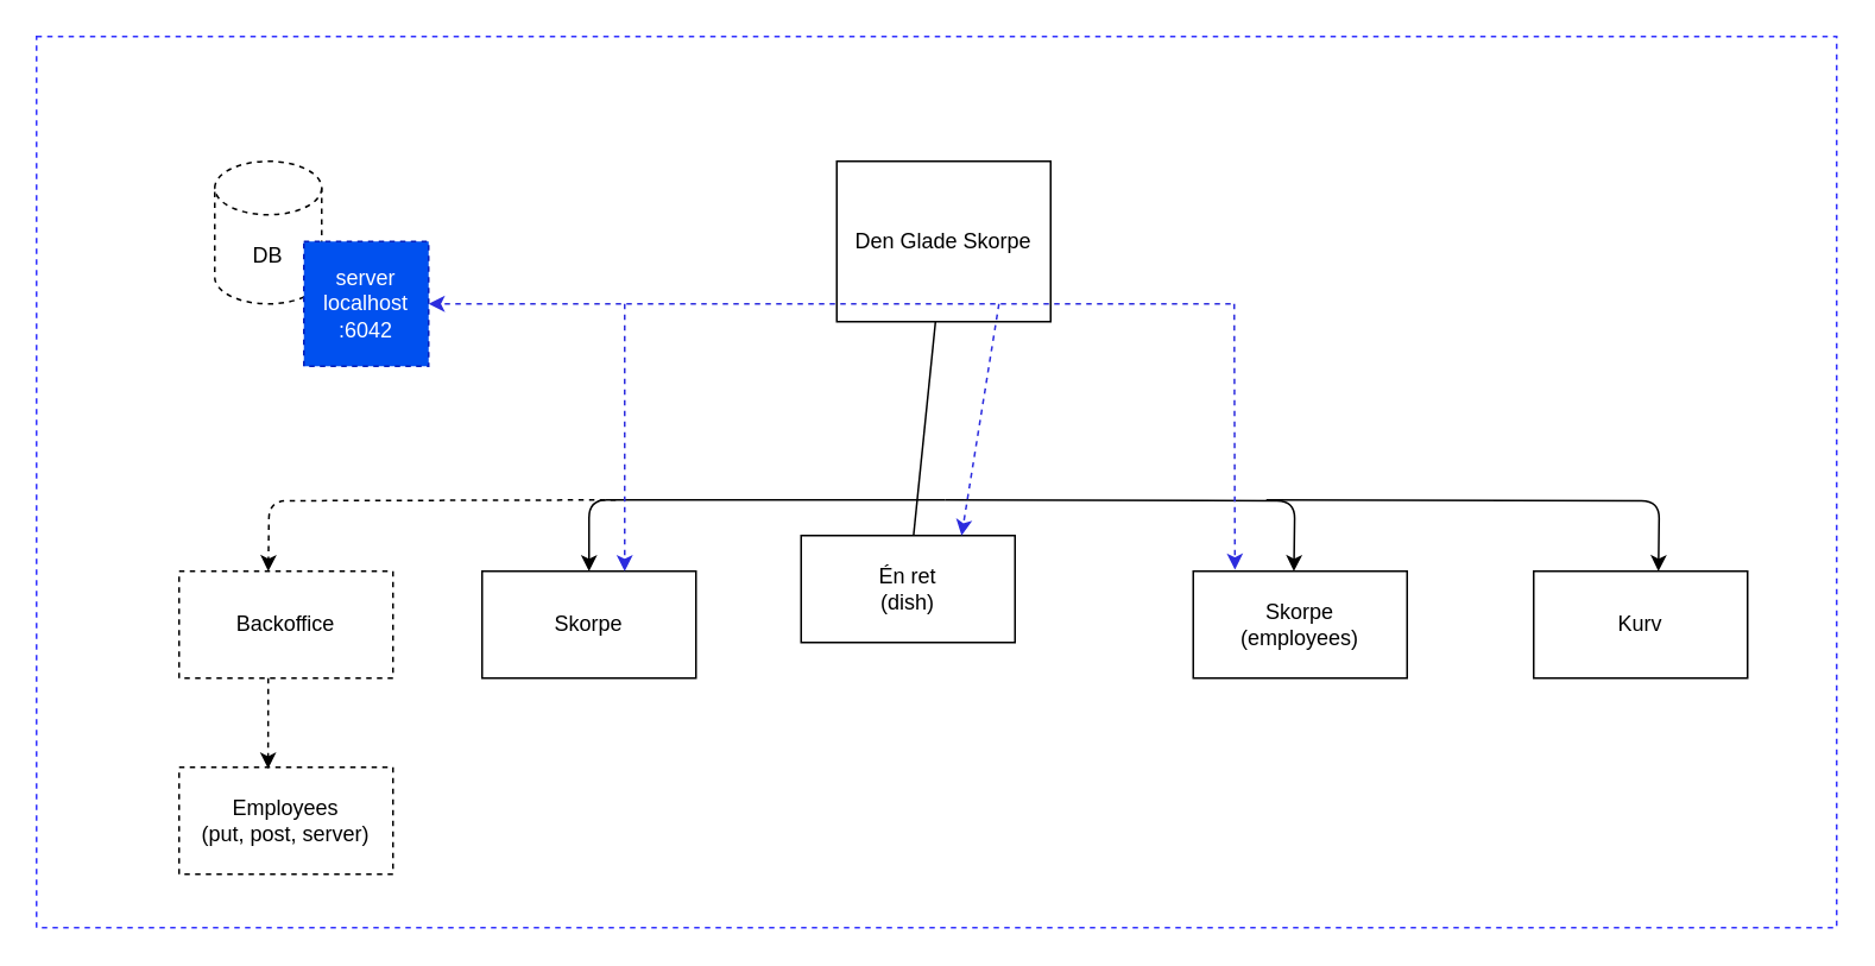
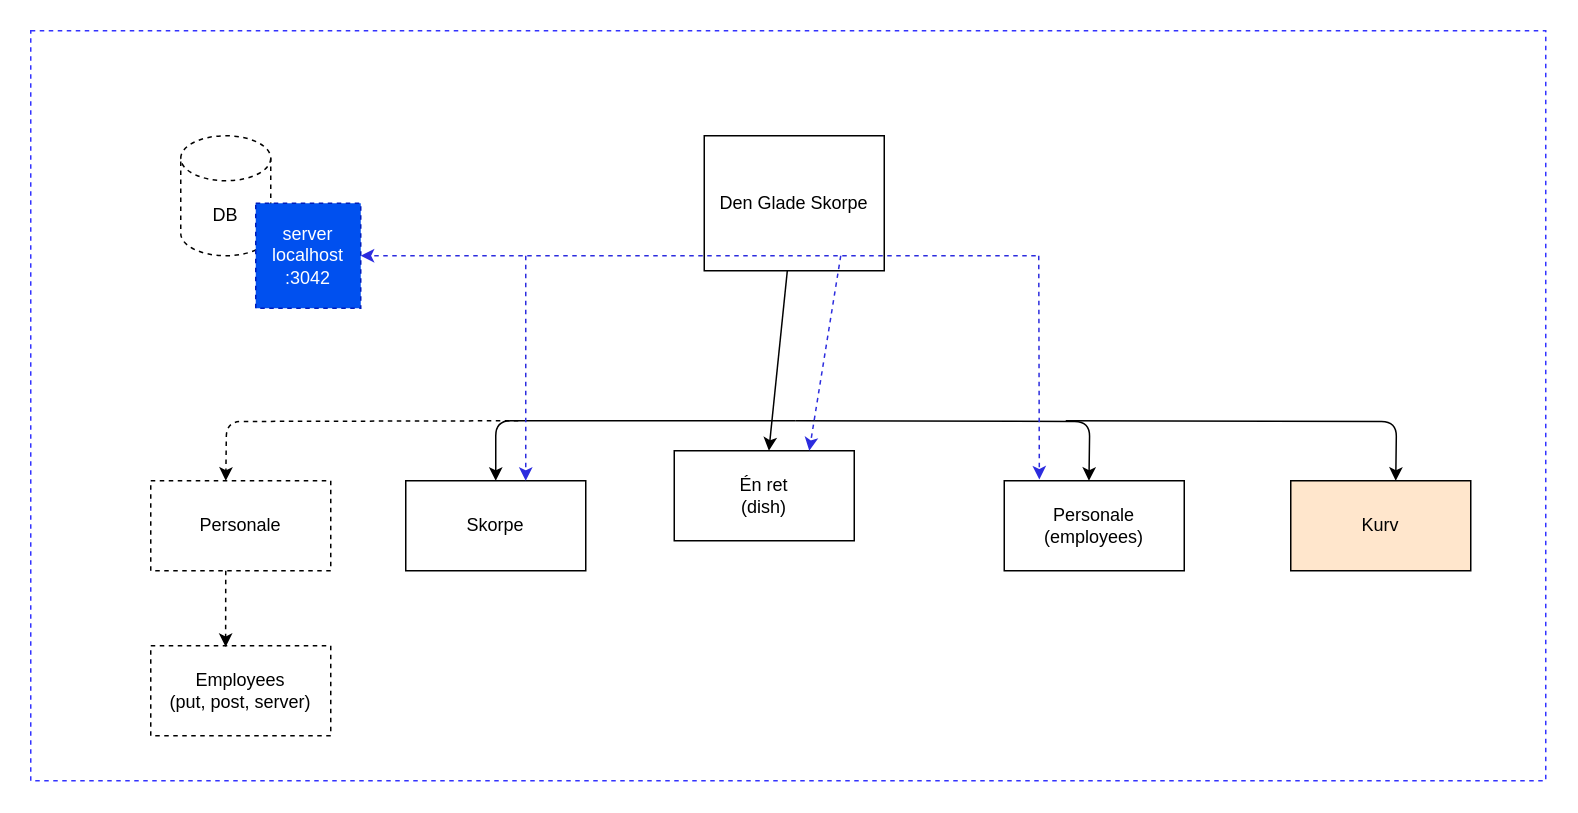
- <mxCell id="6" value="server&lt;br&gt;localhost&lt;br&gt;:6042" style="whiteSpace=wrap;html=1;aspect=fixed;dashed=1;fillColor=#0050ef;fontColor=#ffffff;strokeColor=#001DBC;" parent="1" vertex="1"><mxGeometry x="170" y="135" width="70" height="70" as="geometry" /></mxCell>
+ <mxCell id="6" value="server&lt;br&gt;localhost&lt;br&gt;:3042" style="whiteSpace=wrap;html=1;aspect=fixed;dashed=1;fillColor=#0050ef;fontColor=#ffffff;strokeColor=#001DBC;" parent="1" vertex="1"><mxGeometry x="170" y="135" width="70" height="70" as="geometry" /></mxCell>
- <mxCell id="4" value="" style="edgeStyle=none;html=1;endArrow=none;" parent="1" source="5" target="7" edge="1"><mxGeometry relative="1" as="geometry" /></mxCell>
+ <mxCell id="4" value="" style="edgeStyle=none;html=1;" parent="1" source="5" target="7" edge="1"><mxGeometry relative="1" as="geometry" /></mxCell>
- <mxCell id="15" value="Backoffice" style="rounded=0;whiteSpace=wrap;html=1;dashed=1;" parent="1" vertex="1"><mxGeometry x="100" y="320" width="120" height="60" as="geometry" /></mxCell>
+ <mxCell id="15" value="Personale" style="rounded=0;whiteSpace=wrap;html=1;dashed=1;" parent="1" vertex="1"><mxGeometry x="100" y="320" width="120" height="60" as="geometry" /></mxCell>
- <mxCell id="9" value="Skorpe&lt;br&gt;(employees)" style="whiteSpace=wrap;html=1;rounded=0;" parent="1" vertex="1"><mxGeometry x="669" y="320" width="120" height="60" as="geometry" /></mxCell>
+ <mxCell id="9" value="Personale&lt;br&gt;(employees)" style="whiteSpace=wrap;html=1;rounded=0;" parent="1" vertex="1"><mxGeometry x="669" y="320" width="120" height="60" as="geometry" /></mxCell>
- <mxCell id="10" value="Kurv" style="whiteSpace=wrap;html=1;rounded=0;" parent="1" vertex="1"><mxGeometry x="860" y="320" width="120" height="60" as="geometry" /></mxCell>
+ <mxCell id="10" value="Kurv" style="whiteSpace=wrap;html=1;rounded=0;fillColor=#ffe6cc;" parent="1" vertex="1"><mxGeometry x="860" y="320" width="120" height="60" as="geometry" /></mxCell>
